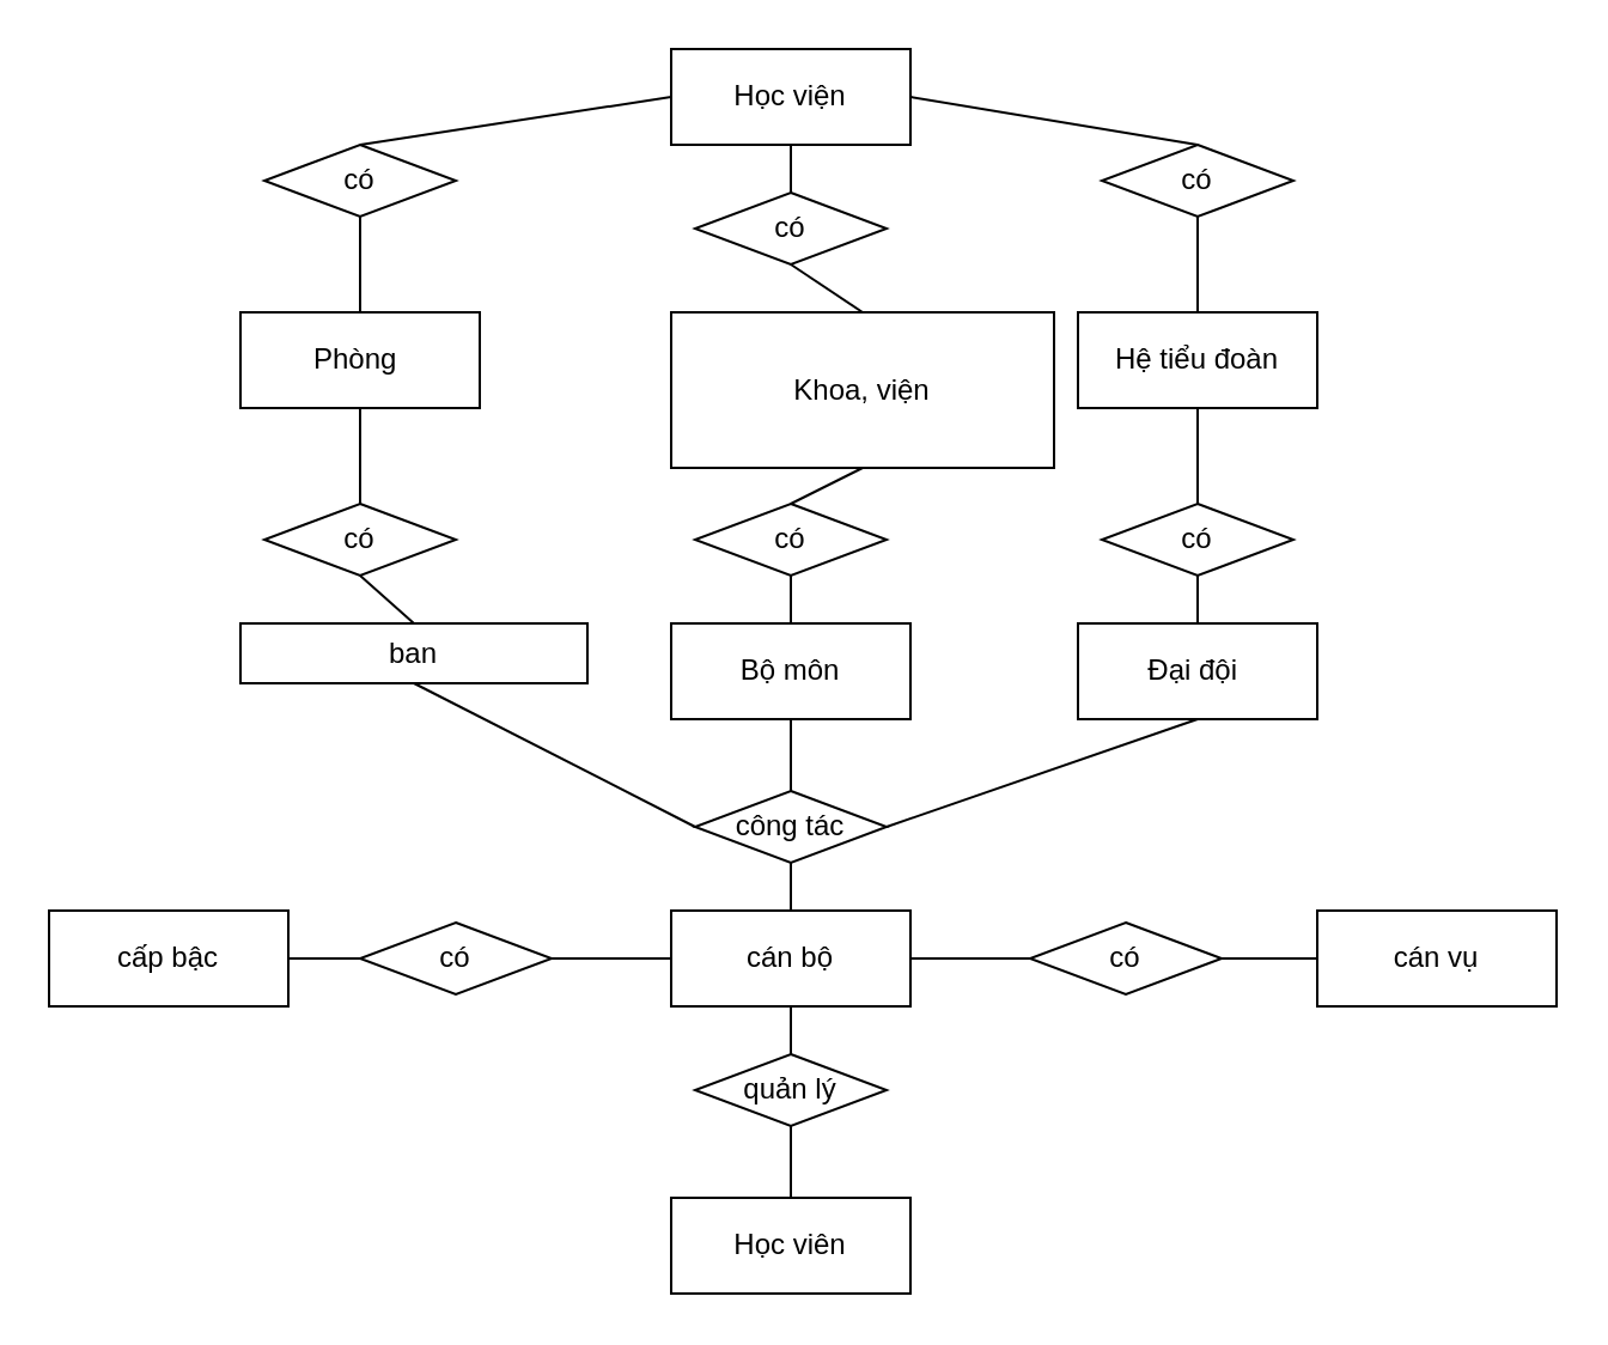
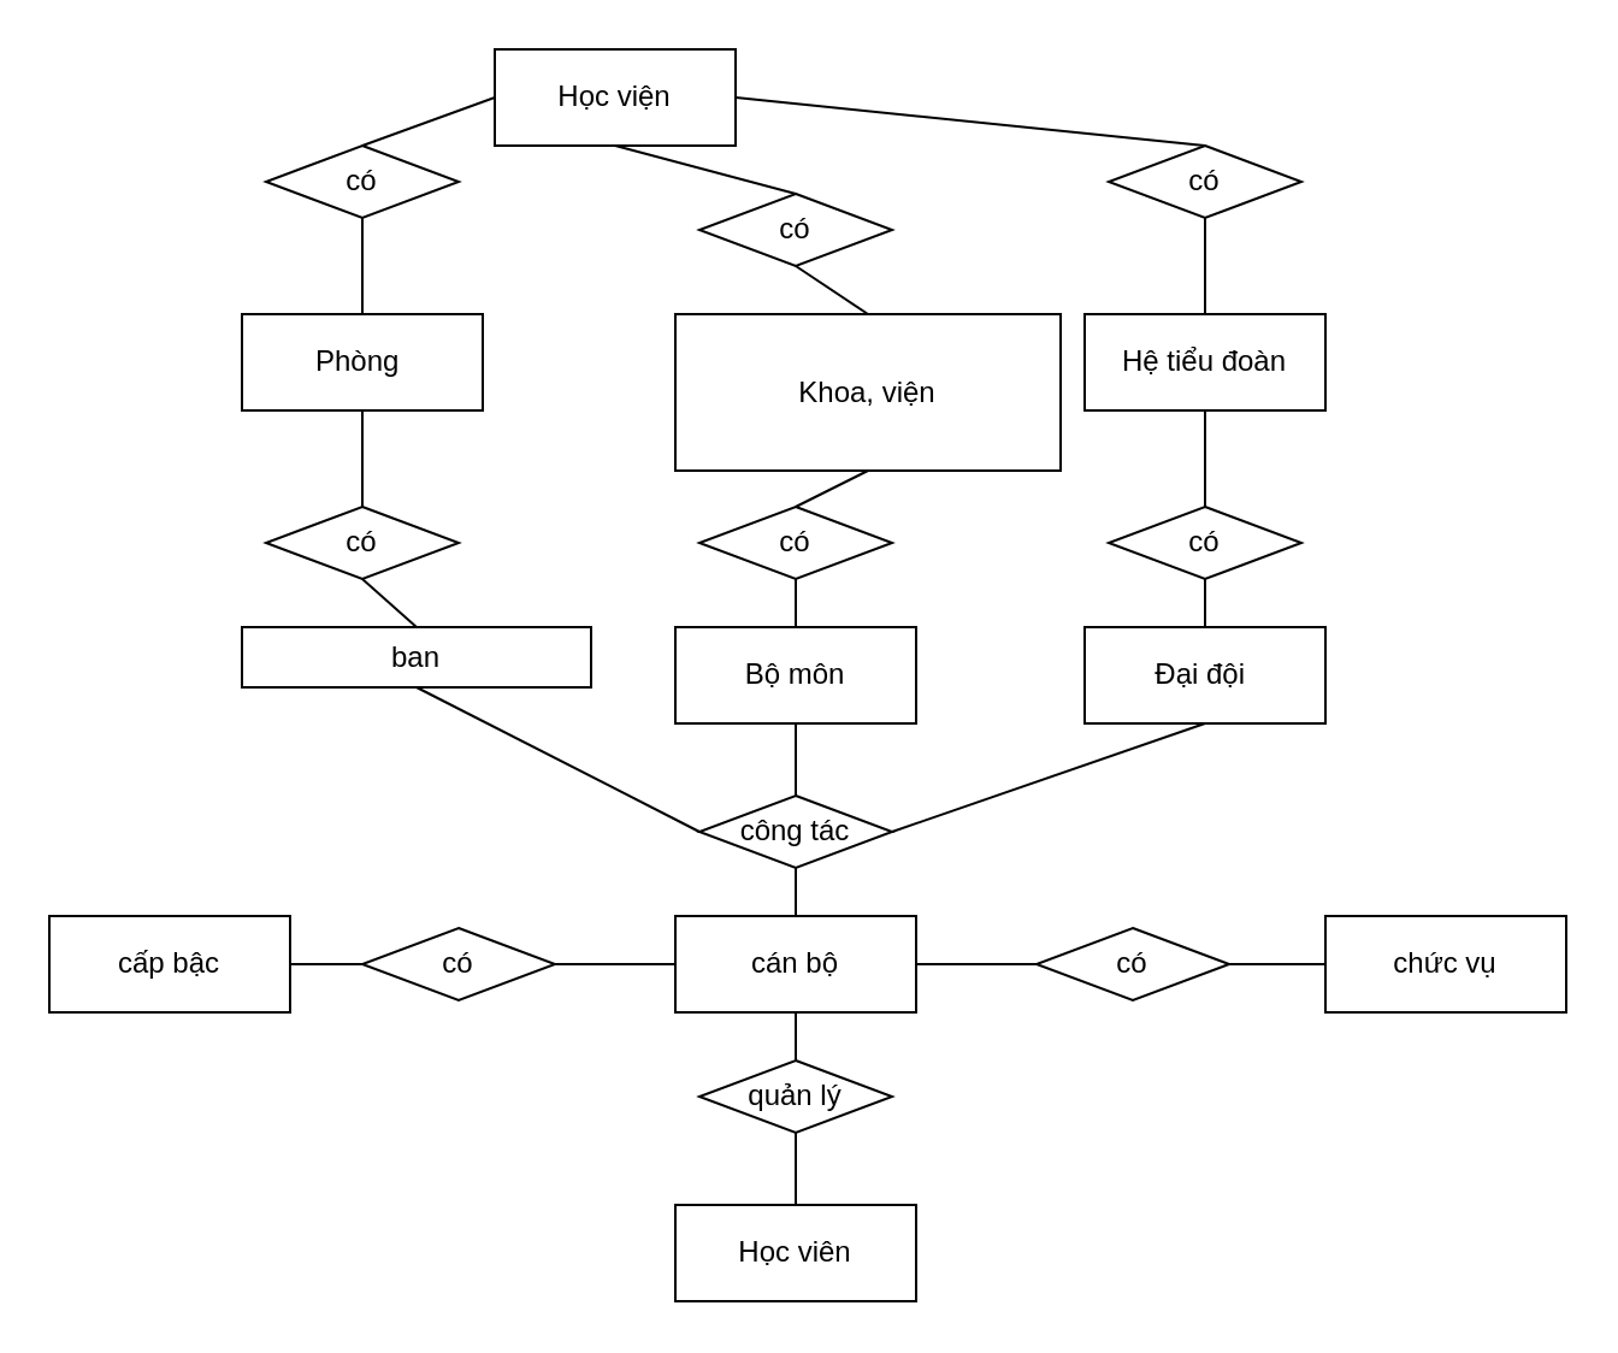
- <mxCell id="2" value="Học viện" style="rounded=0;whiteSpace=wrap;html=1;" vertex="1" parent="1"><mxGeometry x="280" y="20" width="100" height="40" as="geometry" /></mxCell>
+ <mxCell id="2" value="Học viện" style="rounded=0;whiteSpace=wrap;html=1;" vertex="1" parent="1"><mxGeometry x="205" y="20" width="100" height="40" as="geometry" /></mxCell>
- <mxCell id="38" value="cán vụ" style="rounded=0;whiteSpace=wrap;html=1;" vertex="1" parent="1"><mxGeometry x="550" y="380" width="100" height="40" as="geometry" /></mxCell>
+ <mxCell id="38" value="chức vụ" style="rounded=0;whiteSpace=wrap;html=1;" vertex="1" parent="1"><mxGeometry x="550" y="380" width="100" height="40" as="geometry" /></mxCell>
